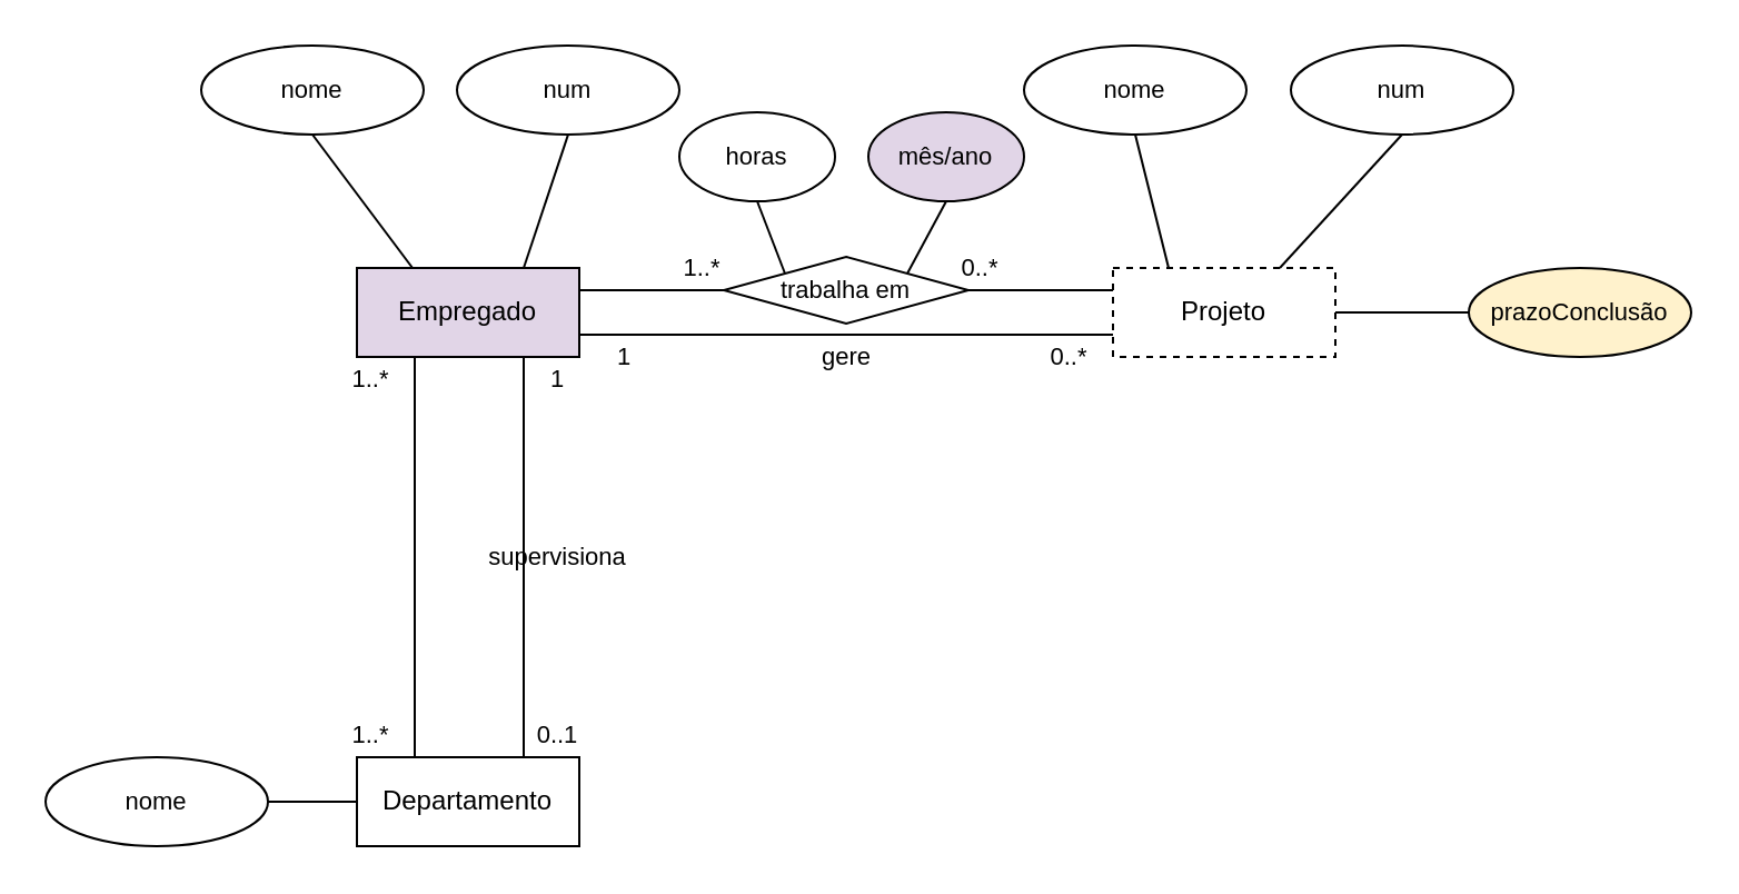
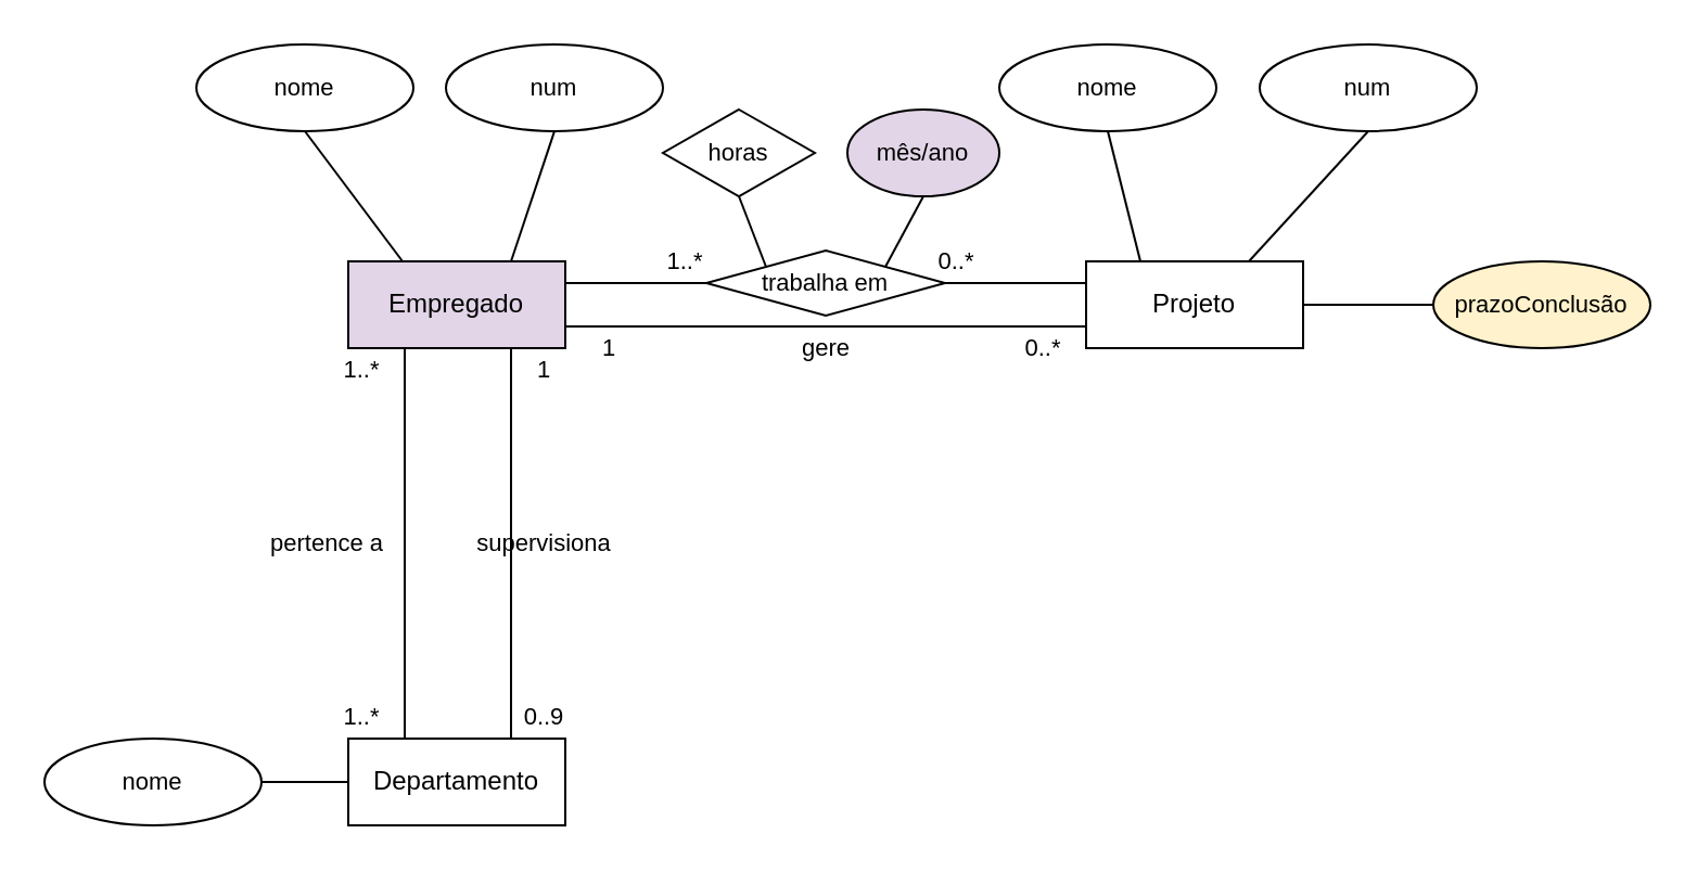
- <mxCell id="31" value="horas" style="ellipse;whiteSpace=wrap;html=1;align=center;fontFamily=Helvetica;fontSize=11;fontColor=default;" parent="1" vertex="1"><mxGeometry x="305" y="50" width="70" height="40" as="geometry" /></mxCell>
+ <mxCell id="31" value="horas" style="rhombus;whiteSpace=wrap;html=1;align=center;fontFamily=Helvetica;fontSize=11;fontColor=default;" parent="1" vertex="1"><mxGeometry x="305" y="50" width="70" height="40" as="geometry" /></mxCell>
- <mxCell id="6" value="Projeto" style="whiteSpace=wrap;html=1;align=center;dashed=1;" parent="1" vertex="1"><mxGeometry x="500" y="120" width="100" height="40" as="geometry" /></mxCell>
+ <mxCell id="6" value="Projeto" style="whiteSpace=wrap;html=1;align=center;" parent="1" vertex="1"><mxGeometry x="500" y="120" width="100" height="40" as="geometry" /></mxCell>
+ <mxCell id="14" value="pertence a" style="text;html=1;align=center;verticalAlign=middle;resizable=0;points=[];autosize=1;strokeColor=none;fillColor=none;fontSize=11;fontFamily=Helvetica;fontColor=default;" parent="1" vertex="1"><mxGeometry x="110" y="235" width="80" height="30" as="geometry" /></mxCell>
- <mxCell id="15" value="0..1" style="text;html=1;align=center;verticalAlign=middle;resizable=0;points=[];autosize=1;strokeColor=none;fillColor=none;fontSize=11;fontFamily=Helvetica;fontColor=default;" parent="1" vertex="1"><mxGeometry x="230" y="315" width="40" height="30" as="geometry" /></mxCell>
+ <mxCell id="15" value="0..9" style="text;html=1;align=center;verticalAlign=middle;resizable=0;points=[];autosize=1;strokeColor=none;fillColor=none;fontSize=11;fontFamily=Helvetica;fontColor=default;" parent="1" vertex="1"><mxGeometry x="230" y="315" width="40" height="30" as="geometry" /></mxCell>
